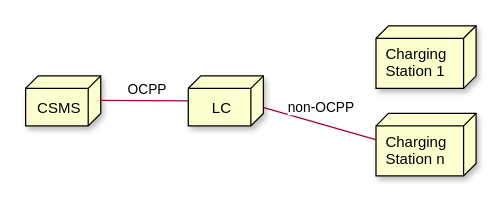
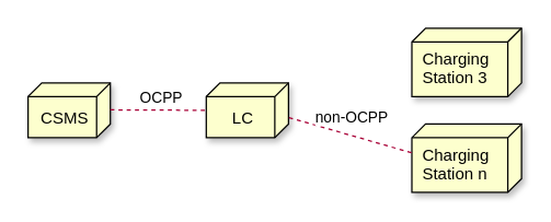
- <mxCell id="3" value="&lt;p&gt;Charging&lt;br&gt;Station 1&lt;/p&gt;" style="verticalAlign=top;align=left;spacingTop=-3;spacingLeft=6;spacingRight=12;shape=cube;size=10;direction=south;fontStyle=0;html=1;whiteSpace=wrap;fillColor=#fdffce;strokeColor=#000000;fillStyle=auto;gradientColor=none;shadow=1;spacing=2;" parent="1" vertex="1"><mxGeometry x="300" y="20" width="80" height="50" as="geometry" /></mxCell>
+ <mxCell id="3" value="&lt;p&gt;Charging&lt;br&gt;Station 3&lt;/p&gt;" style="verticalAlign=top;align=left;spacingTop=-3;spacingLeft=6;spacingRight=12;shape=cube;size=10;direction=south;fontStyle=0;html=1;whiteSpace=wrap;fillColor=#fdffce;strokeColor=#000000;fillStyle=auto;gradientColor=none;shadow=1;spacing=2;" parent="1" vertex="1"><mxGeometry x="300" y="20" width="80" height="50" as="geometry" /></mxCell>
- <mxCell id="4" style="rounded=0;orthogonalLoop=1;jettySize=auto;html=1;exitX=0.492;exitY=0.001;exitDx=0;exitDy=0;exitPerimeter=0;entryX=0.5;entryY=1;entryDx=0;entryDy=0;entryPerimeter=0;startArrow=none;startFill=0;endArrow=none;endFill=0;strokeColor=#a80036;" parent="1" source="2" target="6" edge="1"><mxGeometry relative="1" as="geometry" /></mxCell>
+ <mxCell id="4" style="rounded=0;orthogonalLoop=1;jettySize=auto;html=1;exitX=0.492;exitY=0.001;exitDx=0;exitDy=0;exitPerimeter=0;entryX=0.5;entryY=1;entryDx=0;entryDy=0;entryPerimeter=0;startArrow=none;startFill=0;endArrow=none;endFill=0;strokeColor=#a80036;dashed=1;" parent="1" source="2" target="6" edge="1"><mxGeometry relative="1" as="geometry" /></mxCell>
- <mxCell id="8" style="rounded=0;orthogonalLoop=1;jettySize=auto;html=1;entryX=0.633;entryY=-0.006;entryDx=0;entryDy=0;entryPerimeter=0;endArrow=none;endFill=0;strokeColor=#a80036;exitX=0.42;exitY=1.004;exitDx=0;exitDy=0;exitPerimeter=0;" parent="1" source="7" target="6" edge="1"><mxGeometry relative="1" as="geometry" /></mxCell>
+ <mxCell id="8" style="rounded=0;orthogonalLoop=1;jettySize=auto;html=1;entryX=0.633;entryY=-0.006;entryDx=0;entryDy=0;entryPerimeter=0;endArrow=none;endFill=0;strokeColor=#a80036;exitX=0.42;exitY=1.004;exitDx=0;exitDy=0;exitPerimeter=0;dashed=1;" parent="1" source="7" target="6" edge="1"><mxGeometry relative="1" as="geometry" /></mxCell>
